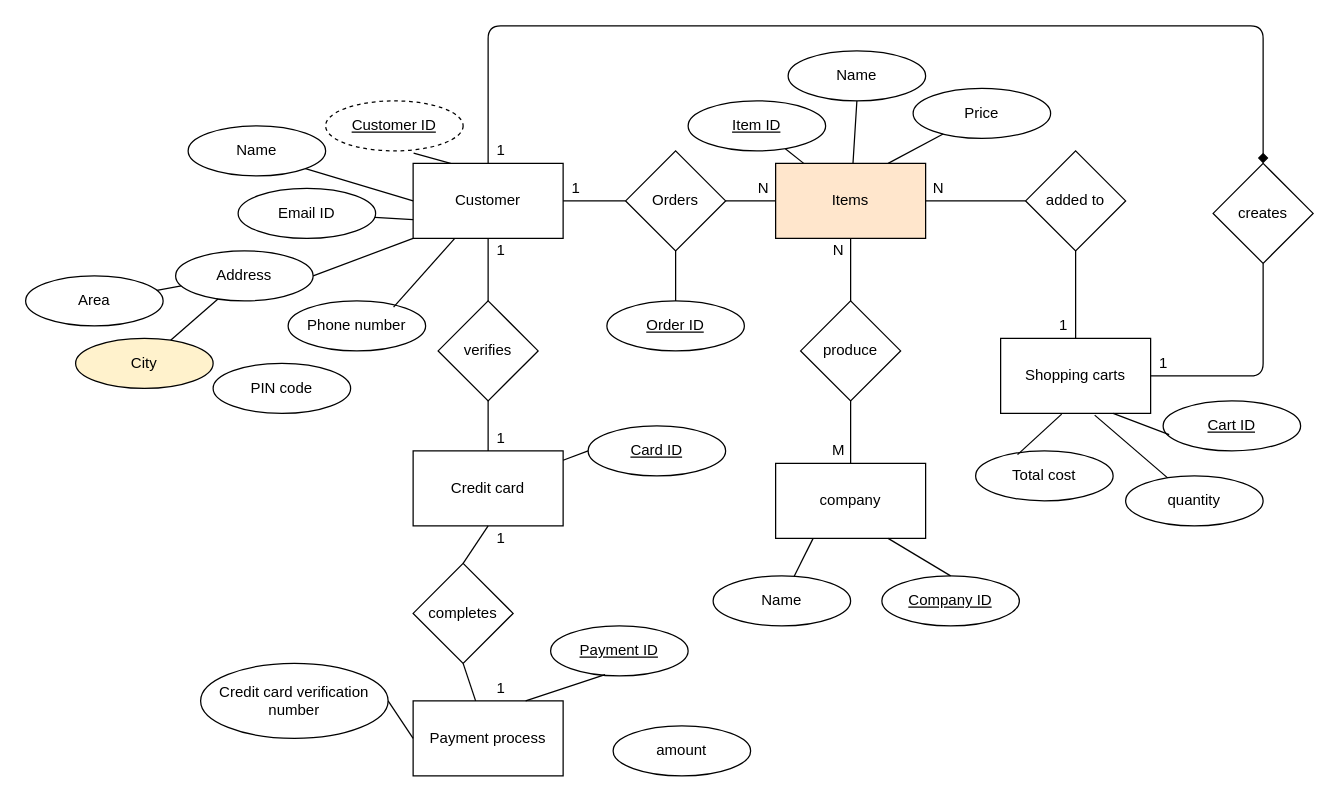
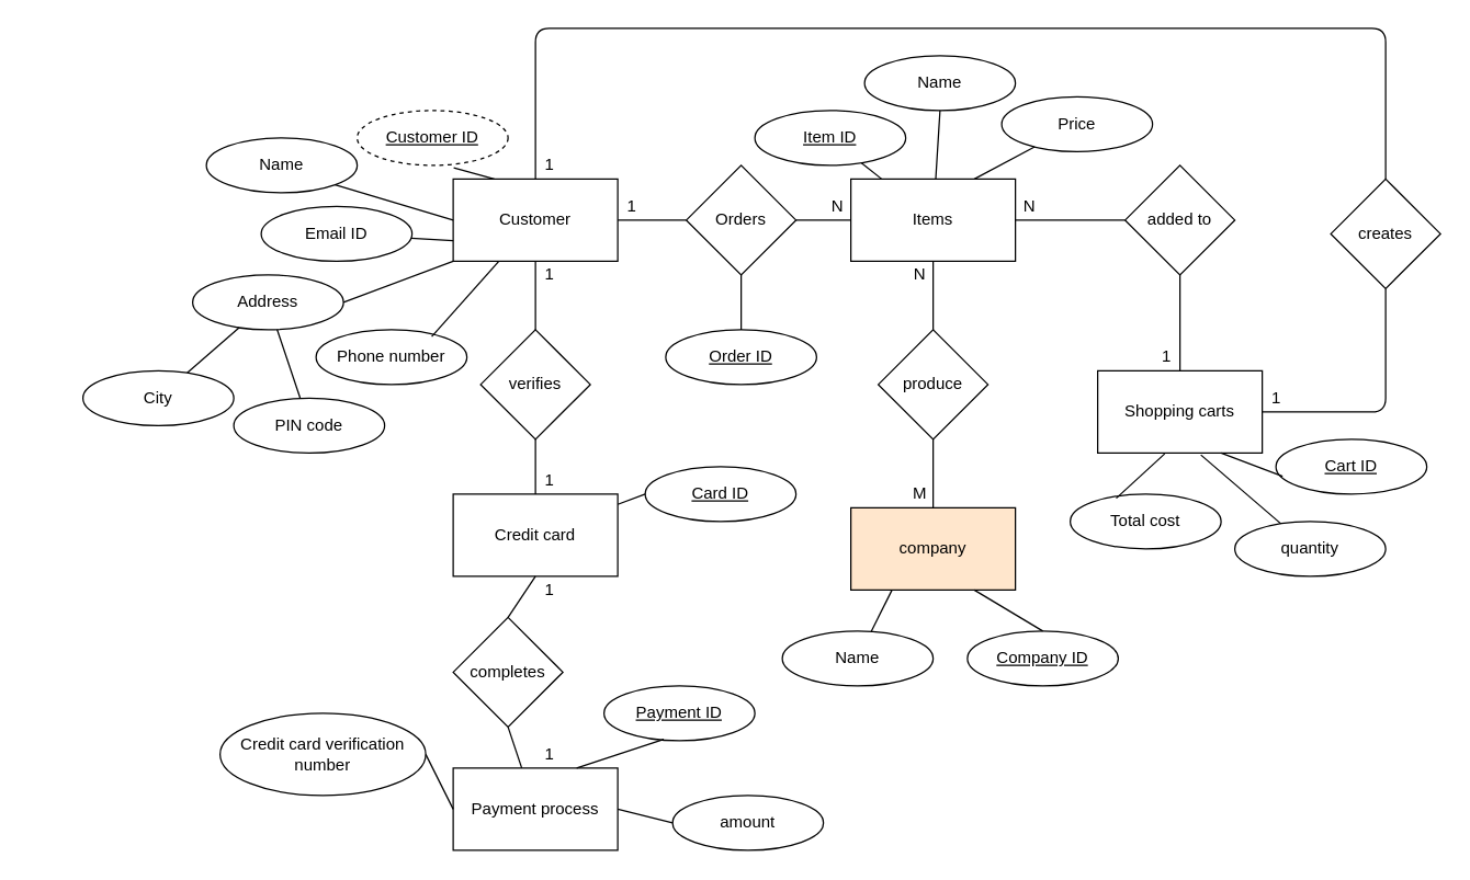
- <mxCell id="18" value="" style="endArrow=diamond;html=1;entryX=0.5;entryY=0;entryDx=0;entryDy=0;" parent="1" source="2" target="7" edge="1"><mxGeometry width="50" height="50" relative="1" as="geometry"><mxPoint x="680" y="410" as="sourcePoint" /><mxPoint x="730" y="360" as="targetPoint" /><Array as="points"><mxPoint x="390" y="20" /><mxPoint x="690" y="20" /><mxPoint x="1010" y="20" /></Array></mxGeometry></mxCell>
+ <mxCell id="18" value="" style="endArrow=none;html=1;entryX=0.5;entryY=0;entryDx=0;entryDy=0;" parent="1" source="2" target="7" edge="1"><mxGeometry width="50" height="50" relative="1" as="geometry"><mxPoint x="680" y="410" as="sourcePoint" /><mxPoint x="730" y="360" as="targetPoint" /><Array as="points"><mxPoint x="390" y="20" /><mxPoint x="690" y="20" /><mxPoint x="1010" y="20" /></Array></mxGeometry></mxCell>
- <mxCell id="3" value="Items" style="rounded=0;whiteSpace=wrap;html=1;fillColor=#ffe6cc;" parent="1" vertex="1"><mxGeometry x="620" y="130" width="120" height="60" as="geometry" /></mxCell>
+ <mxCell id="3" value="Items" style="rounded=0;whiteSpace=wrap;html=1;" parent="1" vertex="1"><mxGeometry x="620" y="130" width="120" height="60" as="geometry" /></mxCell>
- <mxCell id="41" value="" style="endArrow=none;html=1;" parent="1" source="23" target="36" edge="1"><mxGeometry width="50" height="50" relative="1" as="geometry"><mxPoint x="540" y="250" as="sourcePoint" /><mxPoint x="590" y="200" as="targetPoint" /></mxGeometry></mxCell>
- <mxCell id="36" value="Area" style="ellipse;whiteSpace=wrap;html=1;" parent="1" vertex="1"><mxGeometry x="20" y="220" width="110" height="40" as="geometry" /></mxCell>
+ <mxCell id="39" value="" style="endArrow=none;html=1;" parent="1" source="37" target="23" edge="1"><mxGeometry width="50" height="50" relative="1" as="geometry"><mxPoint x="540" y="250" as="sourcePoint" /><mxPoint x="590" y="200" as="targetPoint" /></mxGeometry></mxCell>
- <mxCell id="38" value="City" style="ellipse;whiteSpace=wrap;html=1;fillColor=#fff2cc;" parent="1" vertex="1"><mxGeometry x="60" y="270" width="110" height="40" as="geometry" /></mxCell>
+ <mxCell id="38" value="City" style="ellipse;whiteSpace=wrap;html=1;" parent="1" vertex="1"><mxGeometry x="60" y="270" width="110" height="40" as="geometry" /></mxCell>
- <mxCell id="5" value="company" style="rounded=0;whiteSpace=wrap;html=1;" parent="1" vertex="1"><mxGeometry x="620" y="370" width="120" height="60" as="geometry" /></mxCell>
+ <mxCell id="5" value="company" style="rounded=0;whiteSpace=wrap;html=1;fillColor=#ffe6cc;" parent="1" vertex="1"><mxGeometry x="620" y="370" width="120" height="60" as="geometry" /></mxCell>
- <mxCell id="30" value="Credit card verification number" style="ellipse;whiteSpace=wrap;html=1;" parent="1" vertex="1"><mxGeometry x="160" y="530" width="150" height="60" as="geometry" /></mxCell>
+ <mxCell id="30" value="Credit card verification number" style="ellipse;whiteSpace=wrap;html=1;" parent="1" vertex="1"><mxGeometry x="160" y="520" width="150" height="60" as="geometry" /></mxCell>
+ <mxCell id="69" value="" style="endArrow=none;html=1;exitX=1;exitY=0.5;exitDx=0;exitDy=0;entryX=0;entryY=0.5;entryDx=0;entryDy=0;" parent="1" source="65" target="29" edge="1"><mxGeometry width="50" height="50" relative="1" as="geometry"><mxPoint x="590" y="400" as="sourcePoint" /><mxPoint x="640" y="350" as="targetPoint" /></mxGeometry></mxCell>
